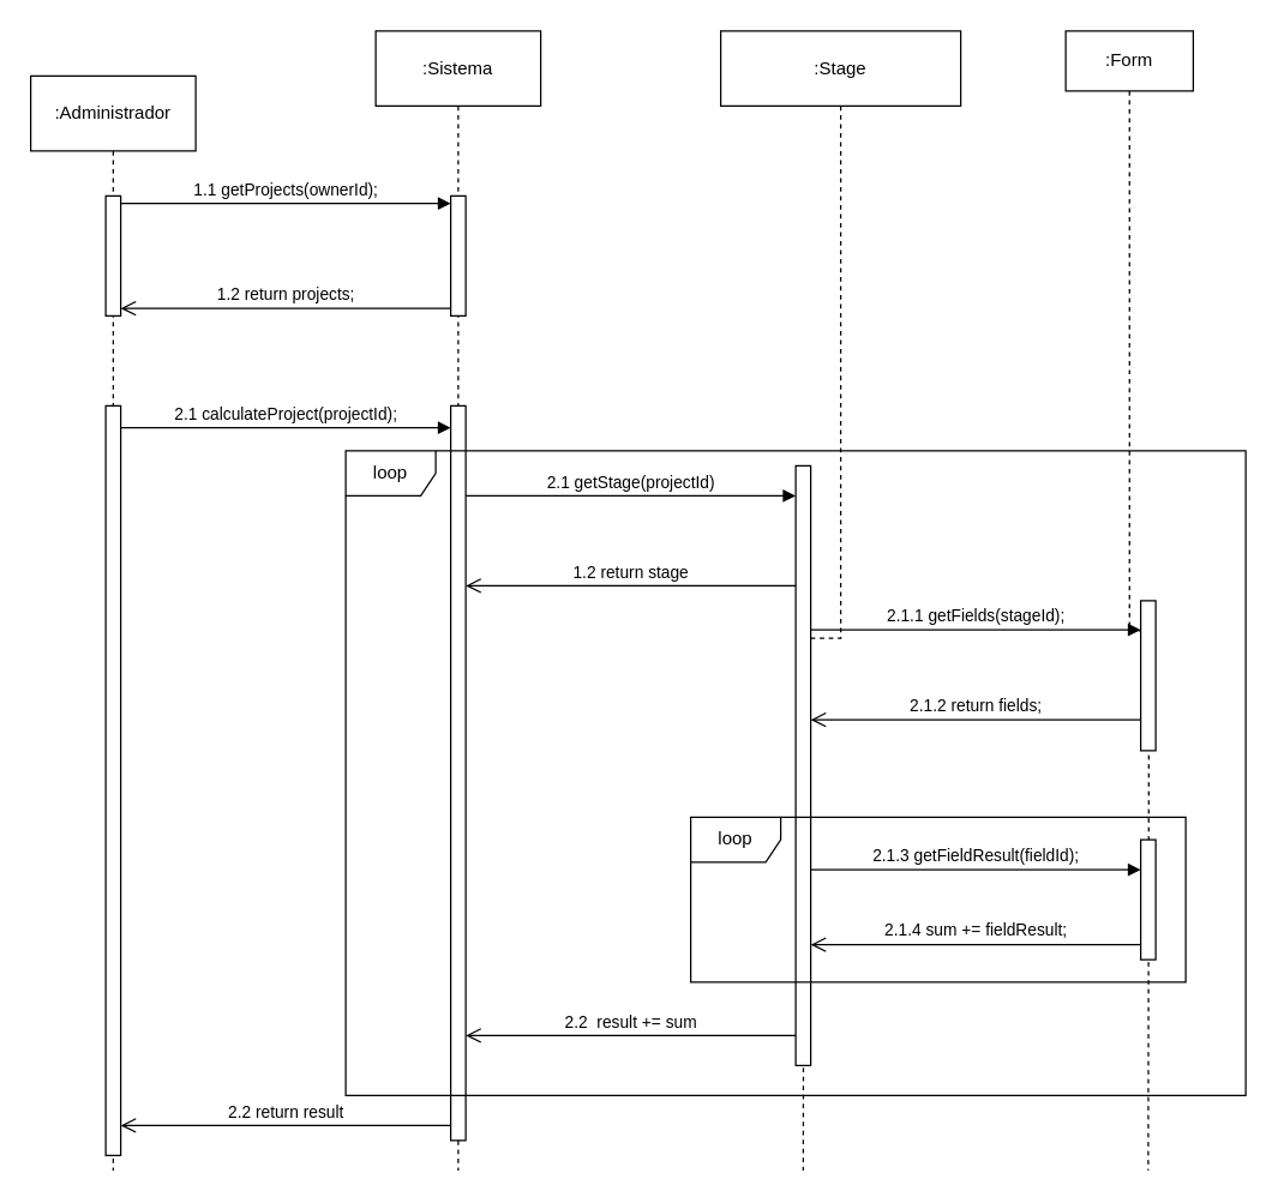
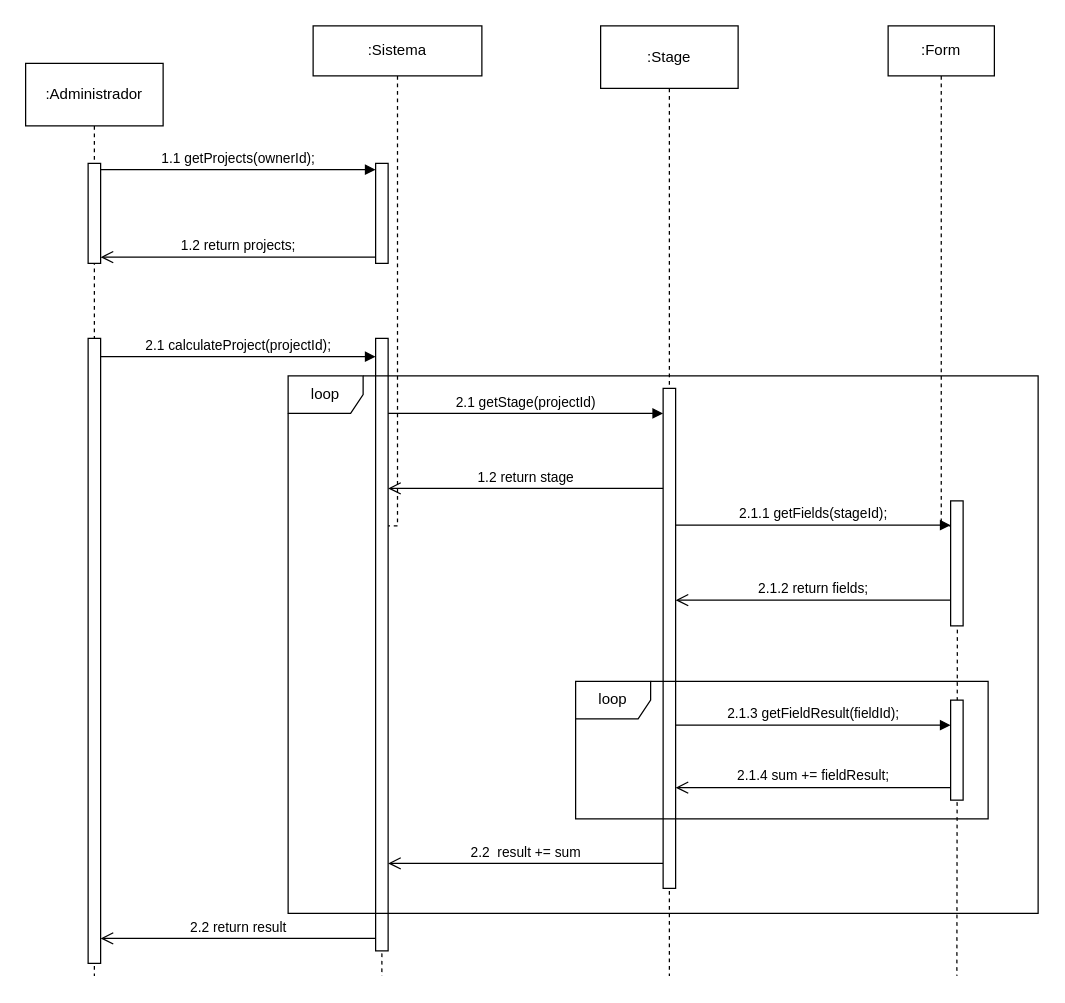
- <mxCell id="5" value=":Sistema" style="html=1;whiteSpace=wrap;" parent="1" vertex="1"><mxGeometry x="250" y="20" width="110" height="50" as="geometry" /></mxCell>
+ <mxCell id="5" value=":Sistema" style="html=1;whiteSpace=wrap;" parent="1" vertex="1"><mxGeometry x="250" y="20" width="135" height="40" as="geometry" /></mxCell>
- <mxCell id="23" value=":Stage" style="html=1;whiteSpace=wrap;" vertex="1" parent="1"><mxGeometry x="480" y="20" width="160" height="50" as="geometry" /></mxCell>
+ <mxCell id="23" value=":Stage" style="html=1;whiteSpace=wrap;" vertex="1" parent="1"><mxGeometry x="480" y="20" width="110" height="50" as="geometry" /></mxCell>
